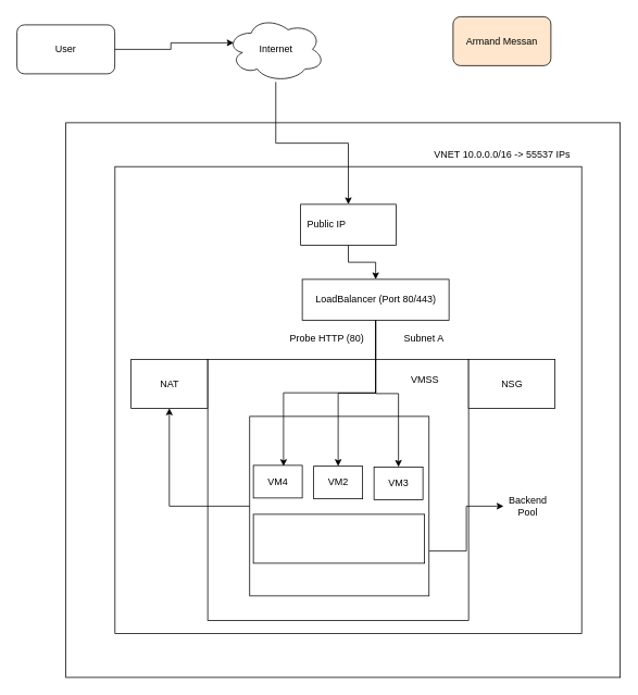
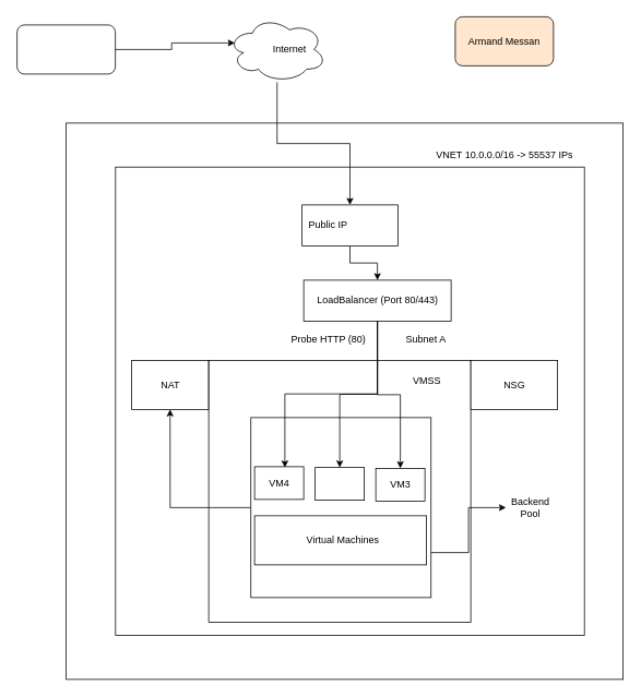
- <mxCell id="31" value="User" style="text;html=1;align=center;verticalAlign=middle;whiteSpace=wrap;rounded=0;" vertex="1" parent="1"><mxGeometry x="50" y="45" width="60" height="30" as="geometry" /></mxCell>
- <mxCell id="35" value="Internet" style="text;html=1;align=center;verticalAlign=middle;whiteSpace=wrap;rounded=0;" vertex="1" parent="1"><mxGeometry x="308" y="45" width="60" height="30" as="geometry" /></mxCell>
+ <mxCell id="35" value="Internet" style="text;html=1;align=center;verticalAlign=middle;whiteSpace=wrap;rounded=0;" vertex="1" parent="1"><mxGeometry x="323" y="45" width="60" height="30" as="geometry" /></mxCell>
- <mxCell id="18" value="VM2" style="text;html=1;align=center;verticalAlign=middle;resizable=0;points=[];autosize=1;strokeColor=none;fillColor=none;" vertex="1" parent="1"><mxGeometry x="389" y="576" width="50" height="30" as="geometry" /></mxCell>
+ <mxCell id="34" value="Virtual Machines" style="text;html=1;align=center;verticalAlign=middle;whiteSpace=wrap;rounded=0;" vertex="1" parent="1"><mxGeometry x="365" y="645" width="106" height="30" as="geometry" /></mxCell>
